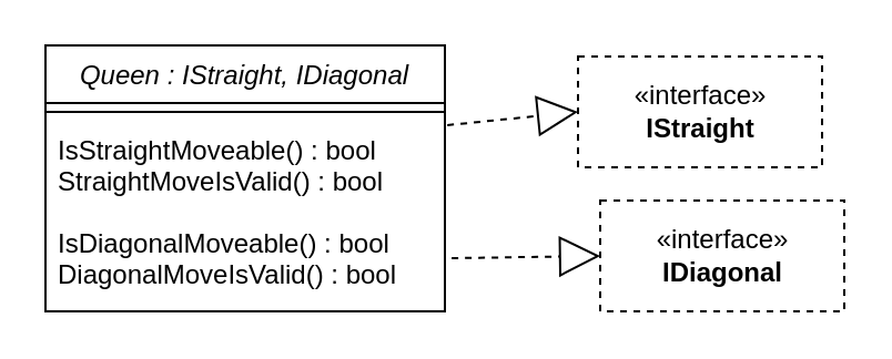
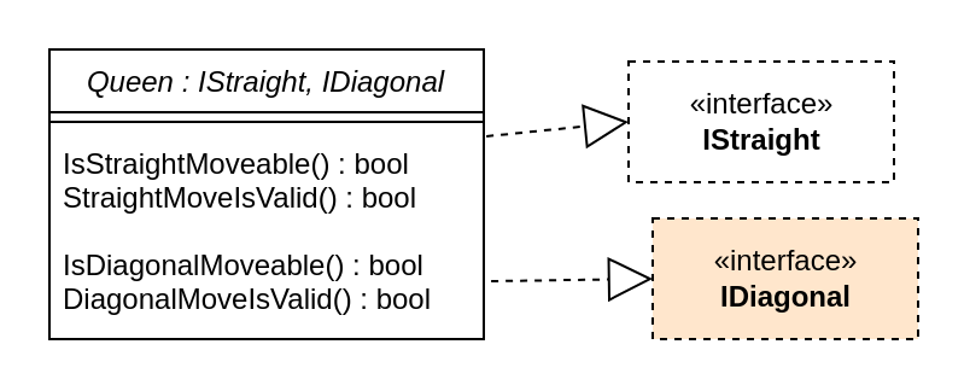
- <mxCell id="6" value="«interface»&lt;br&gt;&lt;b&gt;IDiagonal&lt;/b&gt;" style="html=1;dashed=1;" vertex="1" parent="1"><mxGeometry x="270" y="90" width="110" height="50" as="geometry" /></mxCell>
+ <mxCell id="6" value="«interface»&lt;br&gt;&lt;b&gt;IDiagonal&lt;/b&gt;" style="html=1;dashed=1;fillColor=#ffe6cc;" vertex="1" parent="1"><mxGeometry x="270" y="90" width="110" height="50" as="geometry" /></mxCell>
